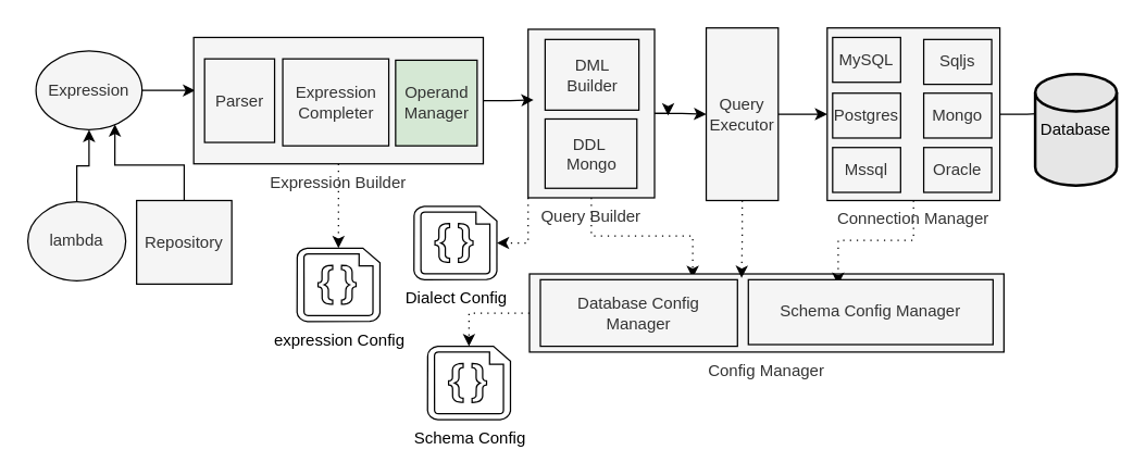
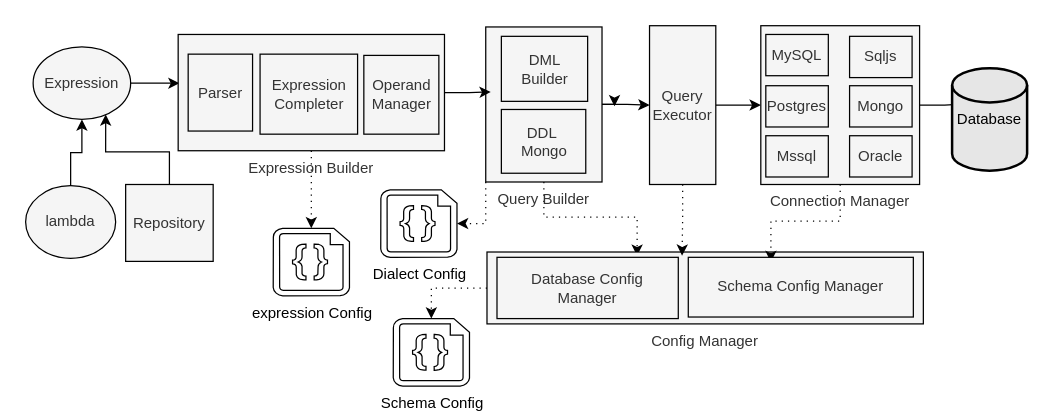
- <mxCell id="35" value="Operand Manager" style="rounded=0;whiteSpace=wrap;html=1;labelBackgroundColor=none;sketch=0;fillColor=#d5e8d4;fontColor=#333333;strokeColor=#000000;" parent="1" vertex="1"><mxGeometry x="290.5" y="43.75" width="60" height="63" as="geometry" /></mxCell>
+ <mxCell id="35" value="Operand Manager" style="rounded=0;whiteSpace=wrap;html=1;labelBackgroundColor=none;sketch=0;fillColor=#f5f5f5;fontColor=#333333;strokeColor=#000000;" parent="1" vertex="1"><mxGeometry x="290.5" y="43.75" width="60" height="63" as="geometry" /></mxCell>
